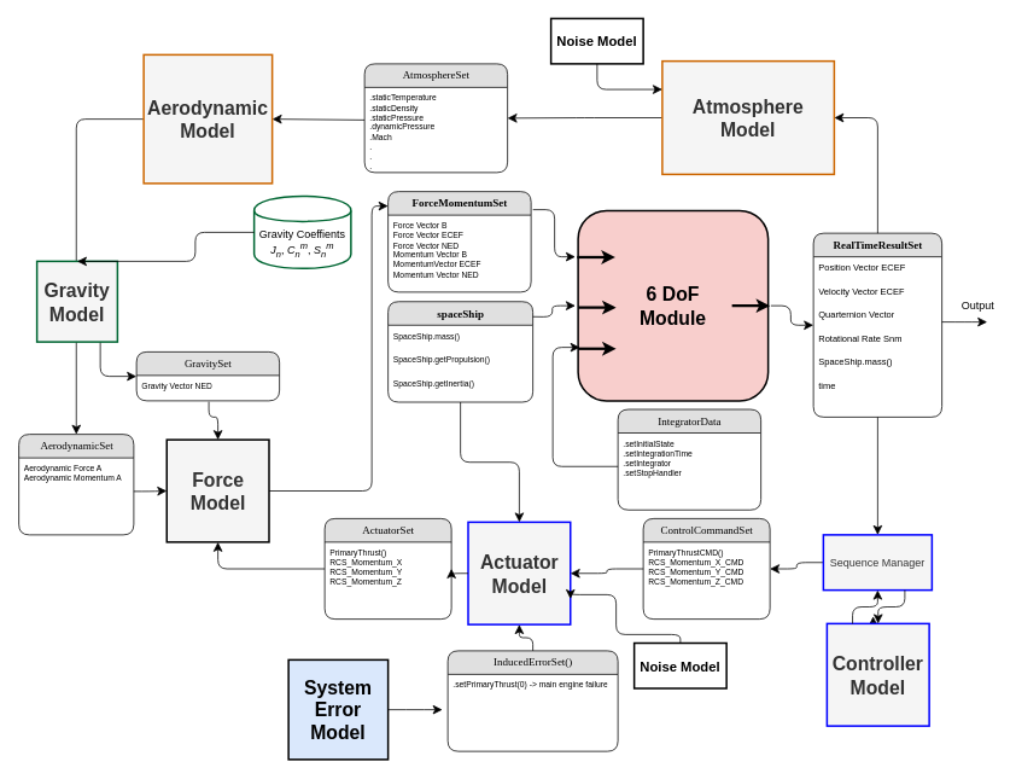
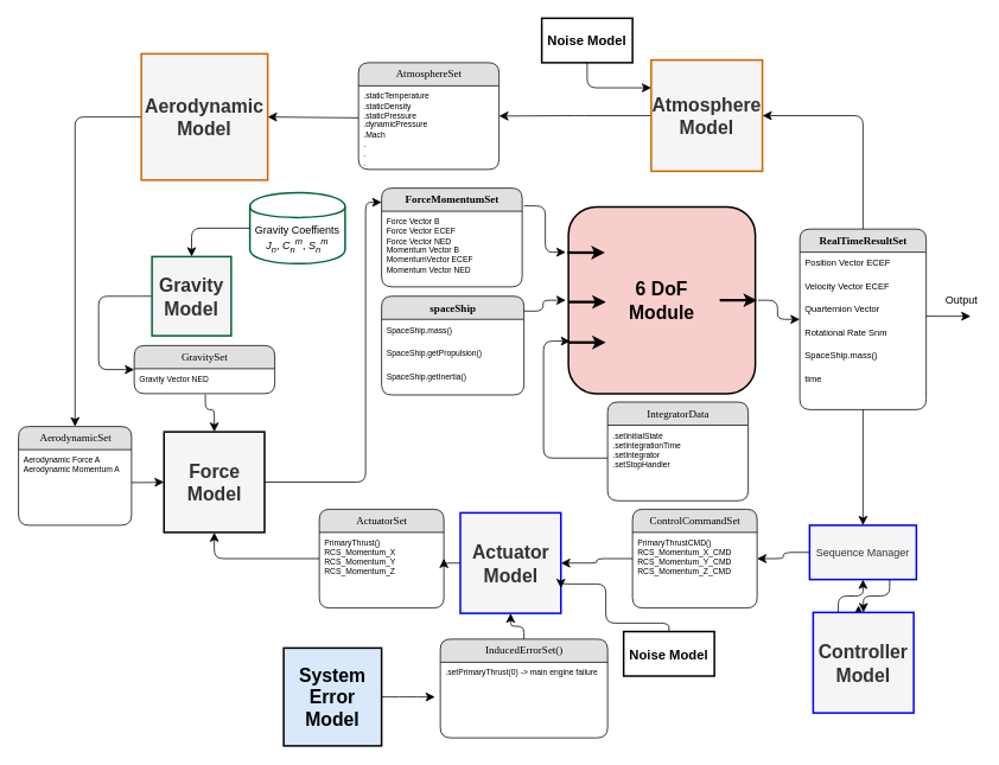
- <mxCell id="40" value="Atmosphere Model" style="whiteSpace=wrap;html=1;aspect=fixed;fontStyle=1;fontSize=21;fillColor=#f5f5f5;strokeColor=#CC6600;strokeWidth=2;fontColor=#333333;" parent="1" vertex="1"><mxGeometry x="731" y="67" width="190" height="125" as="geometry" /></mxCell>
+ <mxCell id="40" value="Atmosphere Model" style="whiteSpace=wrap;html=1;aspect=fixed;fontStyle=1;fontSize=21;fillColor=#f5f5f5;strokeColor=#CC6600;strokeWidth=2;fontColor=#333333;" parent="1" vertex="1"><mxGeometry x="731" y="67" width="125" height="125" as="geometry" /></mxCell>
- <mxCell id="37" value="Gravity Model" style="whiteSpace=wrap;html=1;aspect=fixed;fontStyle=1;fontSize=21;fillColor=#f5f5f5;strokeColor=#006633;strokeWidth=2;fontColor=#333333;" parent="1" vertex="1"><mxGeometry x="40" y="288" width="89" height="89" as="geometry" /></mxCell>
+ <mxCell id="37" value="Gravity Model" style="whiteSpace=wrap;html=1;aspect=fixed;fontStyle=1;fontSize=21;fillColor=#f5f5f5;strokeColor=#006633;strokeWidth=2;fontColor=#333333;" parent="1" vertex="1"><mxGeometry x="170" y="288" width="89" height="89" as="geometry" /></mxCell>
- <mxCell id="32" value="" style="edgeStyle=orthogonalEdgeStyle;html=1;labelBackgroundColor=none;startFill=0;startSize=8;endFill=1;endSize=8;fontFamily=Verdana;fontSize=12;exitX=0.5;exitY=1;exitDx=0;exitDy=0;entryX=0.5;entryY=0;entryDx=0;entryDy=0;" parent="1" source="20" target="26" edge="1"><mxGeometry x="-0.134" y="32" relative="1" as="geometry"><mxPoint as="offset" /><mxPoint x="548" y="544" as="sourcePoint" /><mxPoint x="648" y="427" as="targetPoint" /></mxGeometry></mxCell>
